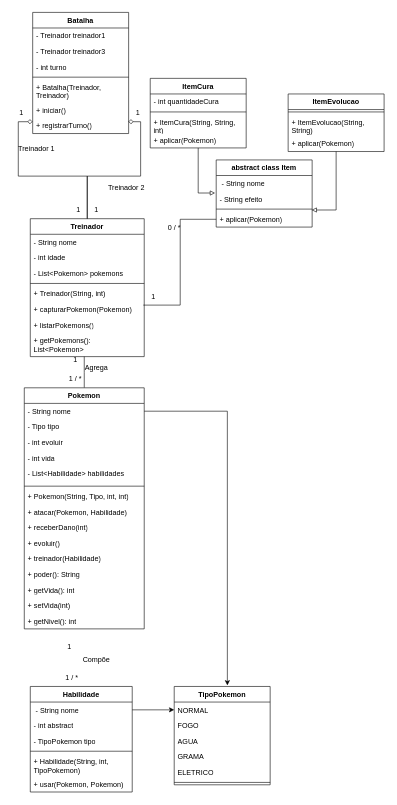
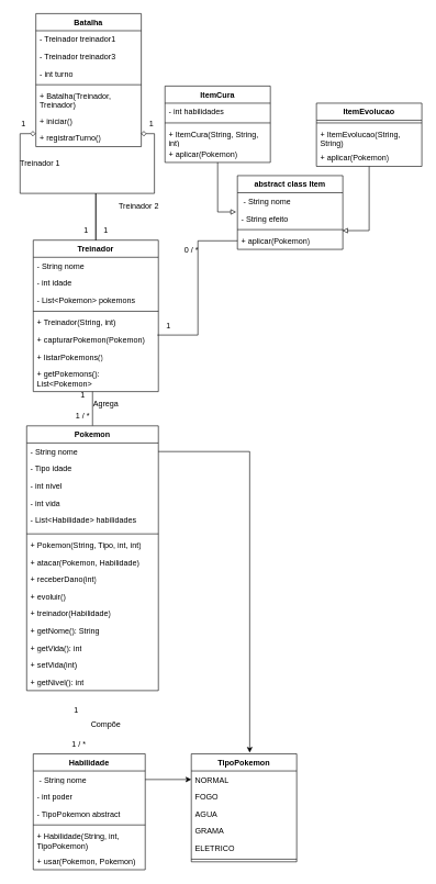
- <mxCell id="63" value="- int quantidadeCura" style="text;strokeColor=none;fillColor=none;align=left;verticalAlign=top;spacingLeft=4;spacingRight=4;overflow=hidden;rotatable=0;points=[[0,0.5],[1,0.5]];portConstraint=eastwest;whiteSpace=wrap;html=1;" vertex="1" parent="62"><mxGeometry y="26" width="160" height="26" as="geometry" /></mxCell>
+ <mxCell id="63" value="- int habilidades" style="text;strokeColor=none;fillColor=none;align=left;verticalAlign=top;spacingLeft=4;spacingRight=4;overflow=hidden;rotatable=0;points=[[0,0.5],[1,0.5]];portConstraint=eastwest;whiteSpace=wrap;html=1;" vertex="1" parent="62"><mxGeometry y="26" width="160" height="26" as="geometry" /></mxCell>
- <mxCell id="22" value="- Tipo tipo" style="text;strokeColor=none;fillColor=none;align=left;verticalAlign=top;spacingLeft=4;spacingRight=4;overflow=hidden;rotatable=0;points=[[0,0.5],[1,0.5]];portConstraint=eastwest;whiteSpace=wrap;html=1;" vertex="1" parent="20"><mxGeometry y="52" width="200" height="26" as="geometry" /></mxCell>
+ <mxCell id="22" value="- Tipo idade" style="text;strokeColor=none;fillColor=none;align=left;verticalAlign=top;spacingLeft=4;spacingRight=4;overflow=hidden;rotatable=0;points=[[0,0.5],[1,0.5]];portConstraint=eastwest;whiteSpace=wrap;html=1;" vertex="1" parent="20"><mxGeometry y="52" width="200" height="26" as="geometry" /></mxCell>
- <mxCell id="23" value="- int evoluir" style="text;strokeColor=none;fillColor=none;align=left;verticalAlign=top;spacingLeft=4;spacingRight=4;overflow=hidden;rotatable=0;points=[[0,0.5],[1,0.5]];portConstraint=eastwest;whiteSpace=wrap;html=1;" vertex="1" parent="20"><mxGeometry y="78" width="200" height="26" as="geometry" /></mxCell>
+ <mxCell id="23" value="- int nivel" style="text;strokeColor=none;fillColor=none;align=left;verticalAlign=top;spacingLeft=4;spacingRight=4;overflow=hidden;rotatable=0;points=[[0,0.5],[1,0.5]];portConstraint=eastwest;whiteSpace=wrap;html=1;" vertex="1" parent="20"><mxGeometry y="78" width="200" height="26" as="geometry" /></mxCell>
- <mxCell id="32" value="+ poder(): String" style="text;strokeColor=none;fillColor=none;align=left;verticalAlign=top;spacingLeft=4;spacingRight=4;overflow=hidden;rotatable=0;points=[[0,0.5],[1,0.5]];portConstraint=eastwest;whiteSpace=wrap;html=1;" vertex="1" parent="20"><mxGeometry y="298" width="200" height="26" as="geometry" /></mxCell>
+ <mxCell id="32" value="+ getNome(): String" style="text;strokeColor=none;fillColor=none;align=left;verticalAlign=top;spacingLeft=4;spacingRight=4;overflow=hidden;rotatable=0;points=[[0,0.5],[1,0.5]];portConstraint=eastwest;whiteSpace=wrap;html=1;" vertex="1" parent="20"><mxGeometry y="298" width="200" height="26" as="geometry" /></mxCell>
- <mxCell id="38" value="- int abstract" style="text;strokeColor=none;fillColor=none;align=left;verticalAlign=top;spacingLeft=4;spacingRight=4;overflow=hidden;rotatable=0;points=[[0,0.5],[1,0.5]];portConstraint=eastwest;whiteSpace=wrap;html=1;" vertex="1" parent="36"><mxGeometry y="52" width="170" height="26" as="geometry" /></mxCell>
+ <mxCell id="38" value="- int poder" style="text;strokeColor=none;fillColor=none;align=left;verticalAlign=top;spacingLeft=4;spacingRight=4;overflow=hidden;rotatable=0;points=[[0,0.5],[1,0.5]];portConstraint=eastwest;whiteSpace=wrap;html=1;" vertex="1" parent="36"><mxGeometry y="52" width="170" height="26" as="geometry" /></mxCell>
- <mxCell id="39" value="- TipoPokemon tipo" style="text;strokeColor=none;fillColor=none;align=left;verticalAlign=top;spacingLeft=4;spacingRight=4;overflow=hidden;rotatable=0;points=[[0,0.5],[1,0.5]];portConstraint=eastwest;whiteSpace=wrap;html=1;" vertex="1" parent="36"><mxGeometry y="78" width="170" height="26" as="geometry" /></mxCell>
+ <mxCell id="39" value="- TipoPokemon abstract" style="text;strokeColor=none;fillColor=none;align=left;verticalAlign=top;spacingLeft=4;spacingRight=4;overflow=hidden;rotatable=0;points=[[0,0.5],[1,0.5]];portConstraint=eastwest;whiteSpace=wrap;html=1;" vertex="1" parent="36"><mxGeometry y="78" width="170" height="26" as="geometry" /></mxCell>
